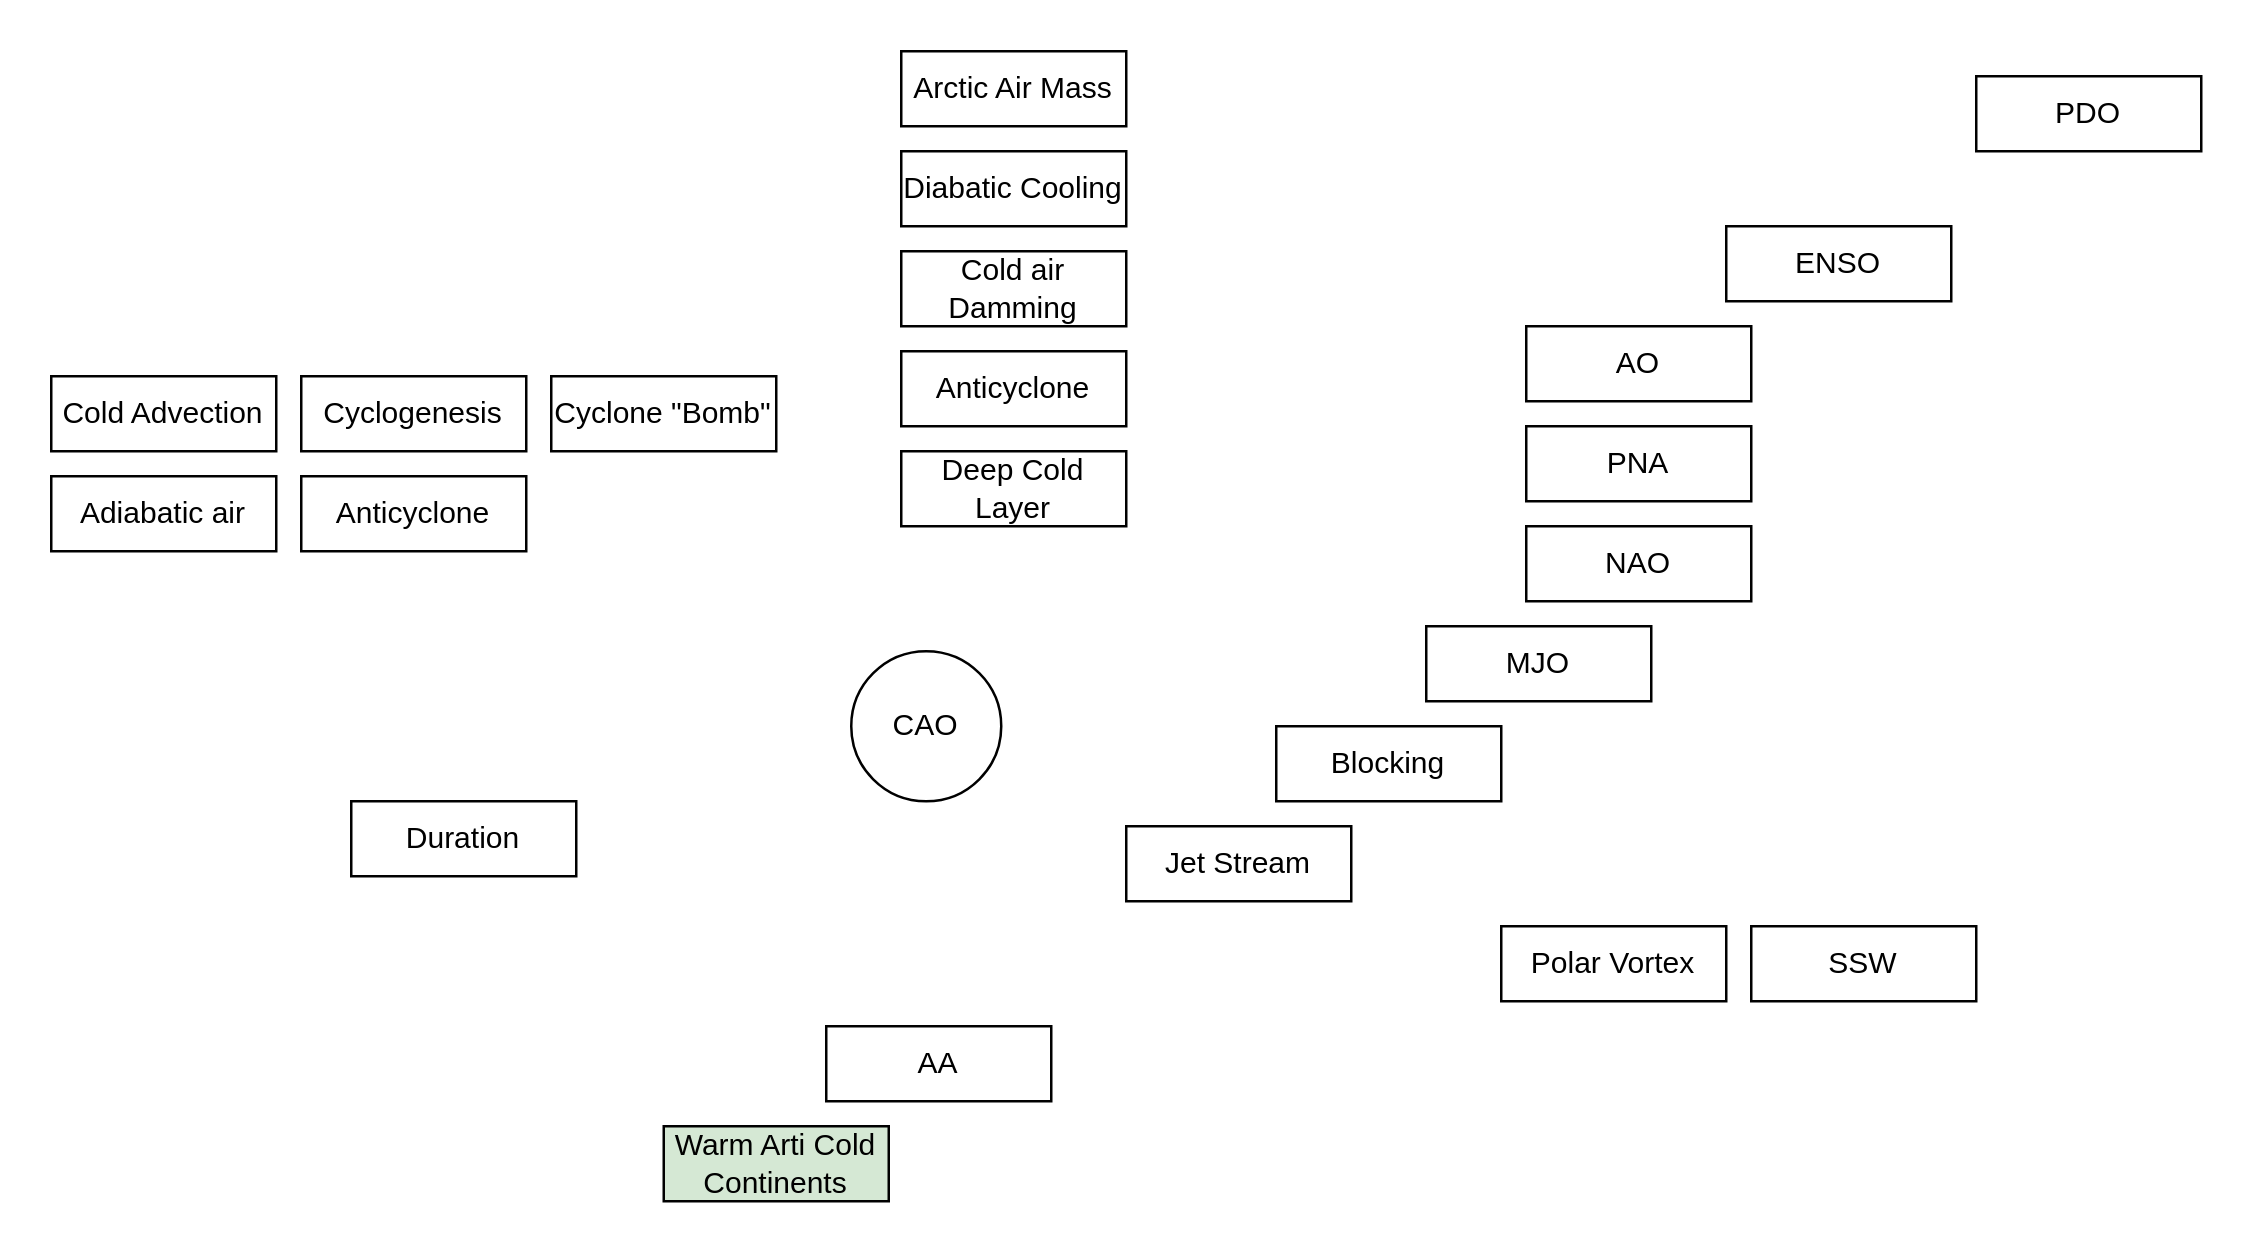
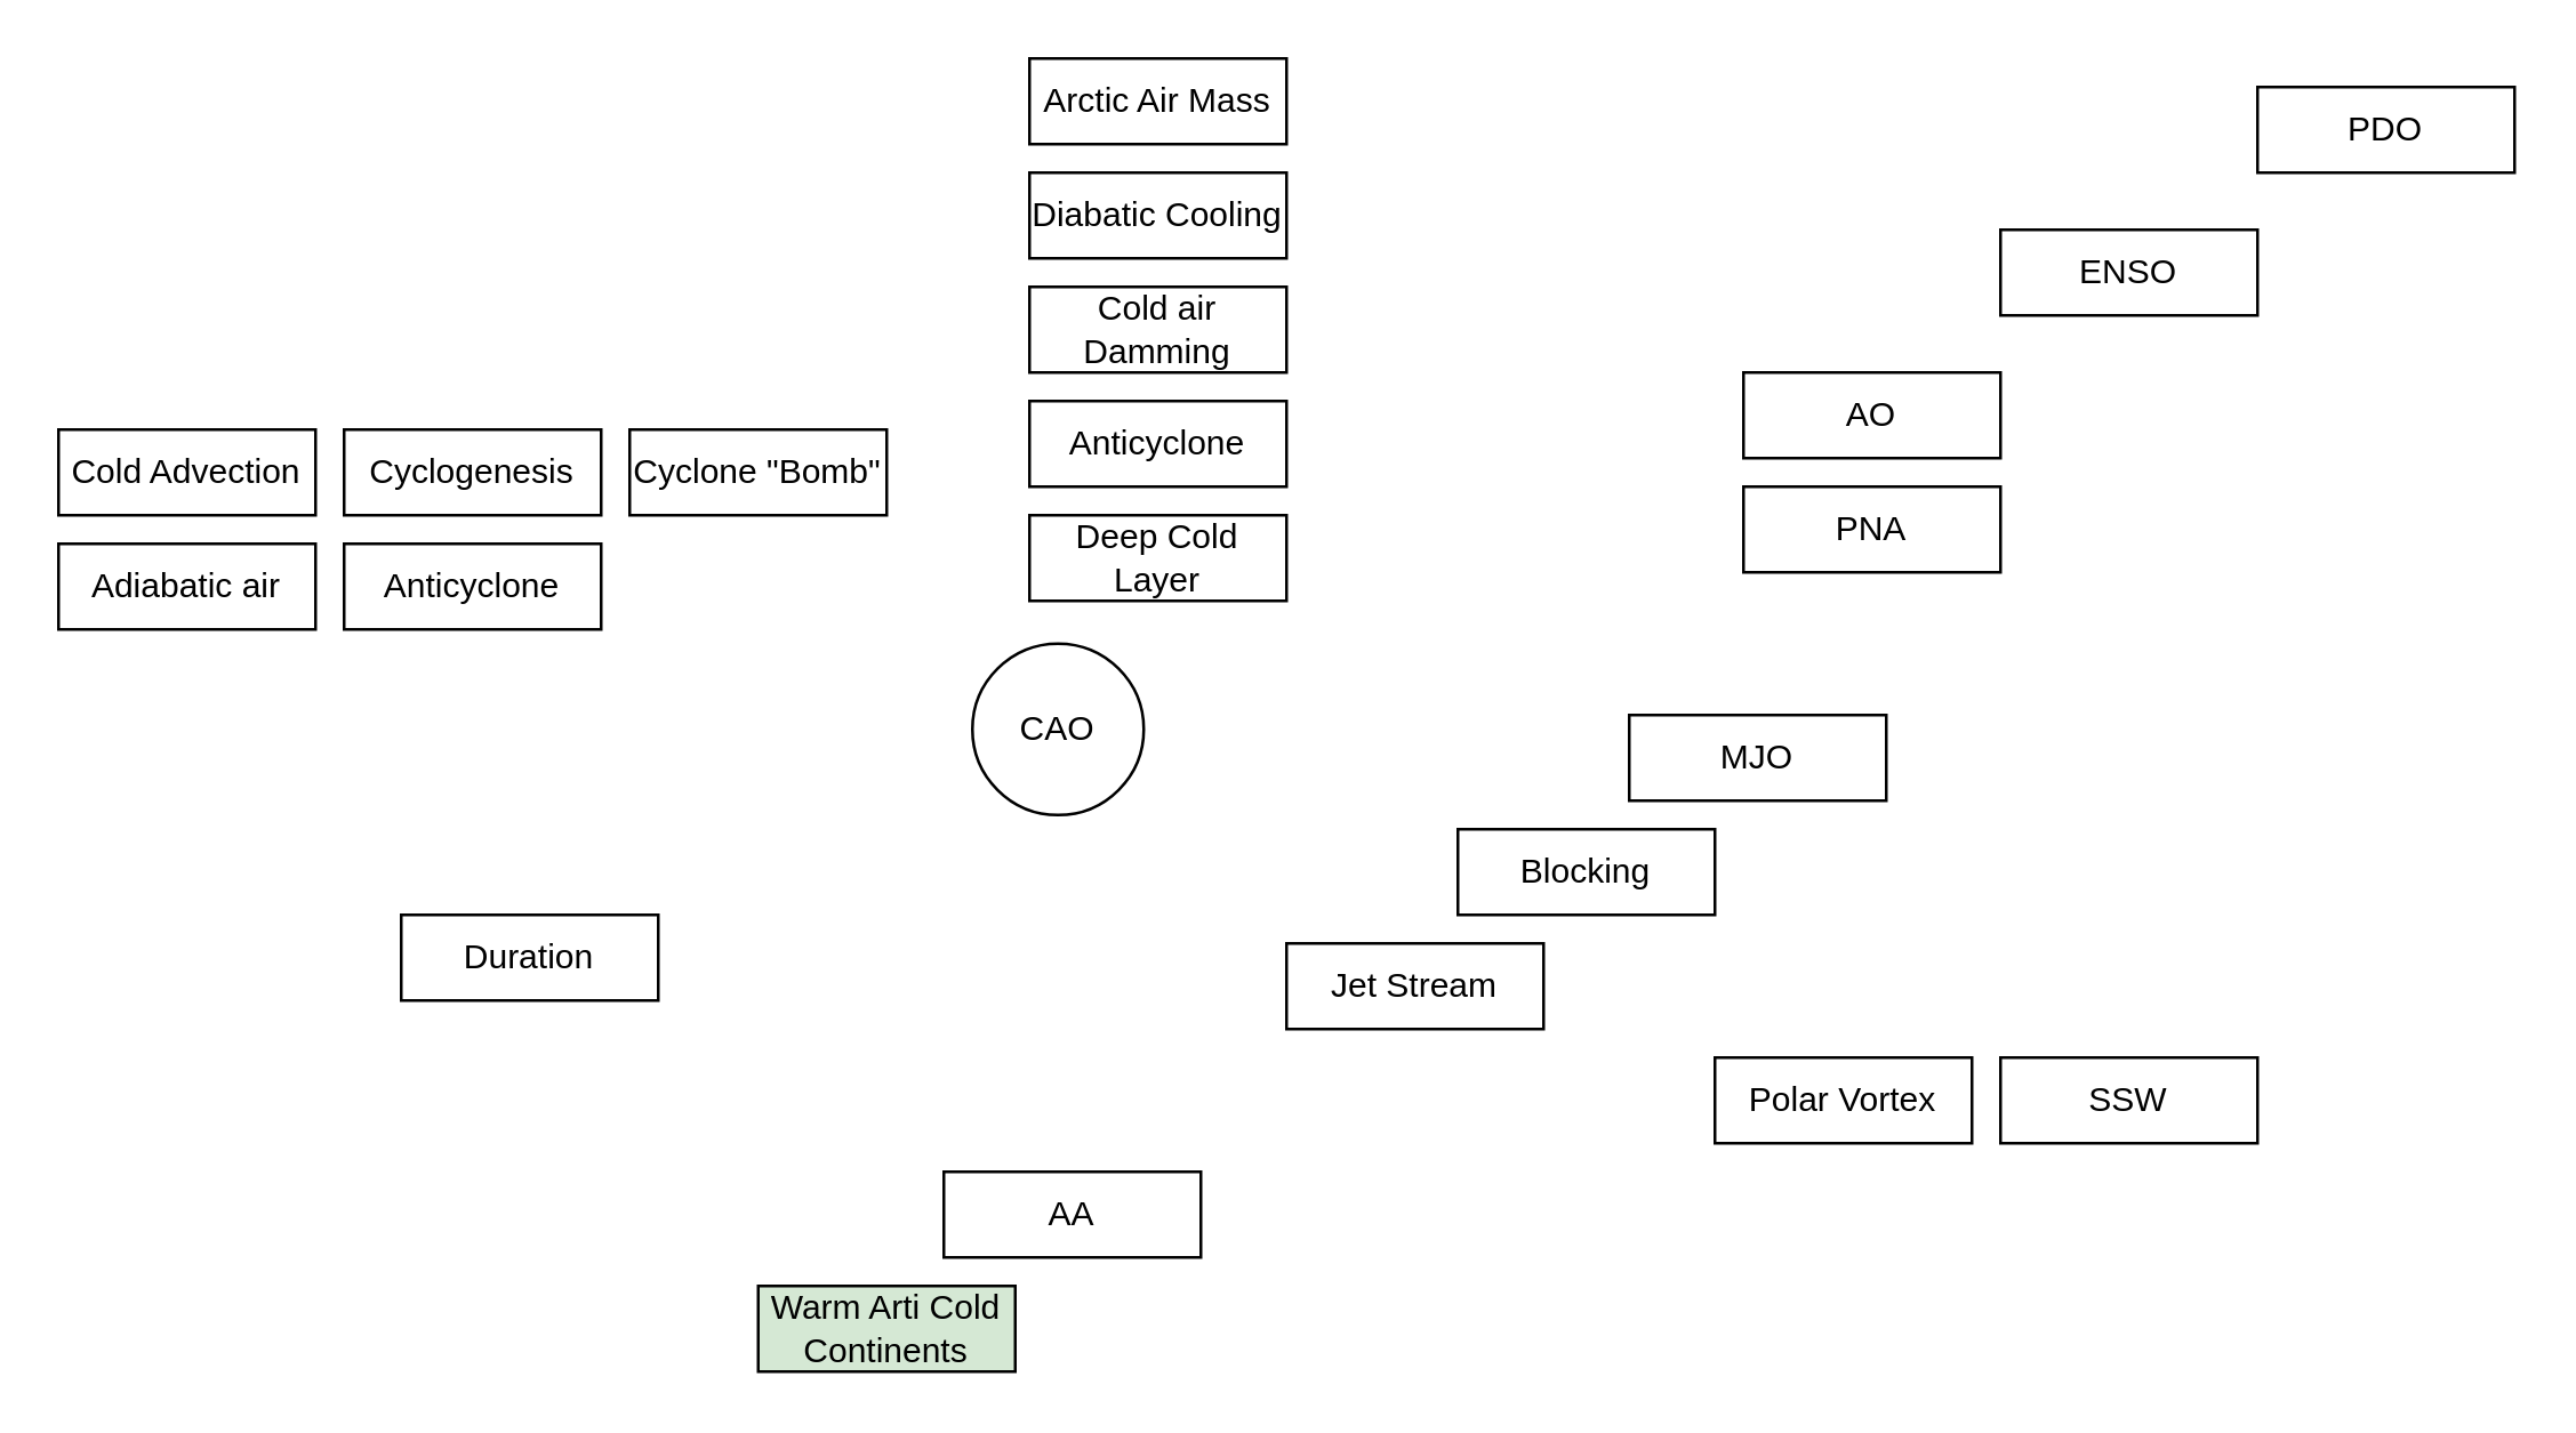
- <mxCell id="18" value="ENSO" style="rounded=0;whiteSpace=wrap;html=1;" parent="1" vertex="1"><mxGeometry x="690" y="90" width="90" height="30" as="geometry" /></mxCell>
+ <mxCell id="18" value="ENSO" style="rounded=0;whiteSpace=wrap;html=1;" parent="1" vertex="1"><mxGeometry x="700" y="80" width="90" height="30" as="geometry" /></mxCell>
- <mxCell id="15" value="NAO" style="rounded=0;whiteSpace=wrap;html=1;" parent="1" vertex="1"><mxGeometry x="610" y="210" width="90" height="30" as="geometry" /></mxCell>
- <mxCell id="2" value="CAO" style="ellipse;whiteSpace=wrap;html=1;aspect=fixed;" parent="1" vertex="1"><mxGeometry x="340" y="260" width="60" height="60" as="geometry" /></mxCell>
+ <mxCell id="2" value="CAO" style="ellipse;whiteSpace=wrap;html=1;aspect=fixed;" parent="1" vertex="1"><mxGeometry x="340" y="225" width="60" height="60" as="geometry" /></mxCell>
